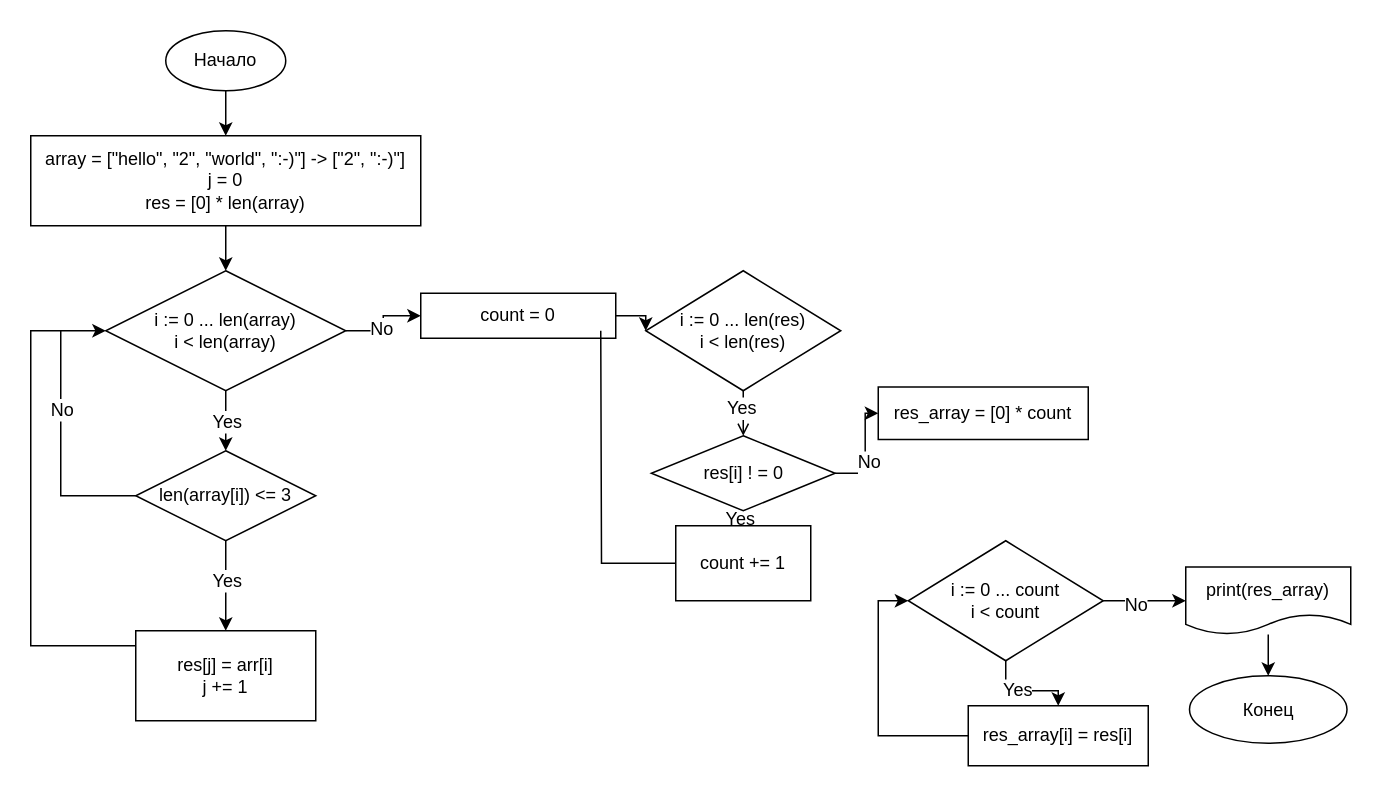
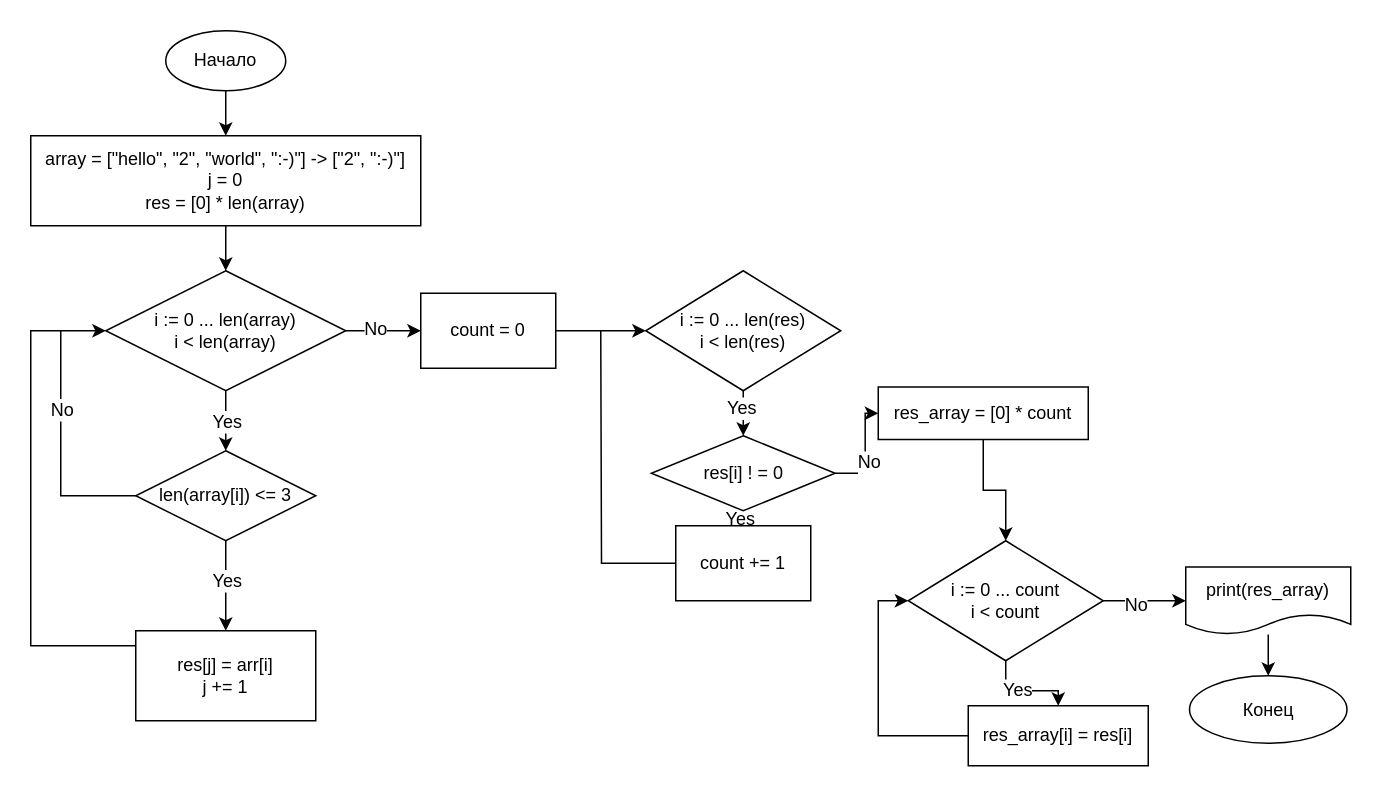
- <mxCell id="19" value="count = 0" style="rounded=0;whiteSpace=wrap;html=1;fontFamily=Helvetica;fontSize=12;" vertex="1" parent="1"><mxGeometry x="280" y="195" width="130" height="30" as="geometry" /></mxCell>
+ <mxCell id="19" value="count = 0" style="rounded=0;whiteSpace=wrap;html=1;fontFamily=Helvetica;fontSize=12;" vertex="1" parent="1"><mxGeometry x="280" y="195" width="90" height="50" as="geometry" /></mxCell>
- <mxCell id="20" style="edgeStyle=orthogonalEdgeStyle;rounded=0;orthogonalLoop=1;jettySize=auto;html=1;exitX=0.5;exitY=1;exitDx=0;exitDy=0;entryX=0.5;entryY=0;entryDx=0;entryDy=0;fontFamily=Helvetica;fontSize=12;endArrow=open;" edge="1" parent="1" source="22" target="27"><mxGeometry relative="1" as="geometry" /></mxCell>
+ <mxCell id="20" style="edgeStyle=orthogonalEdgeStyle;rounded=0;orthogonalLoop=1;jettySize=auto;html=1;exitX=0.5;exitY=1;exitDx=0;exitDy=0;entryX=0.5;entryY=0;entryDx=0;entryDy=0;fontFamily=Helvetica;fontSize=12;" edge="1" parent="1" source="22" target="27"><mxGeometry relative="1" as="geometry" /></mxCell>
+ <mxCell id="30" value="" style="edgeStyle=orthogonalEdgeStyle;rounded=0;orthogonalLoop=1;jettySize=auto;html=1;fontFamily=Helvetica;fontSize=12;endArrow=classic;endFill=1;" edge="1" parent="1" source="31" target="36"><mxGeometry relative="1" as="geometry" /></mxCell>
